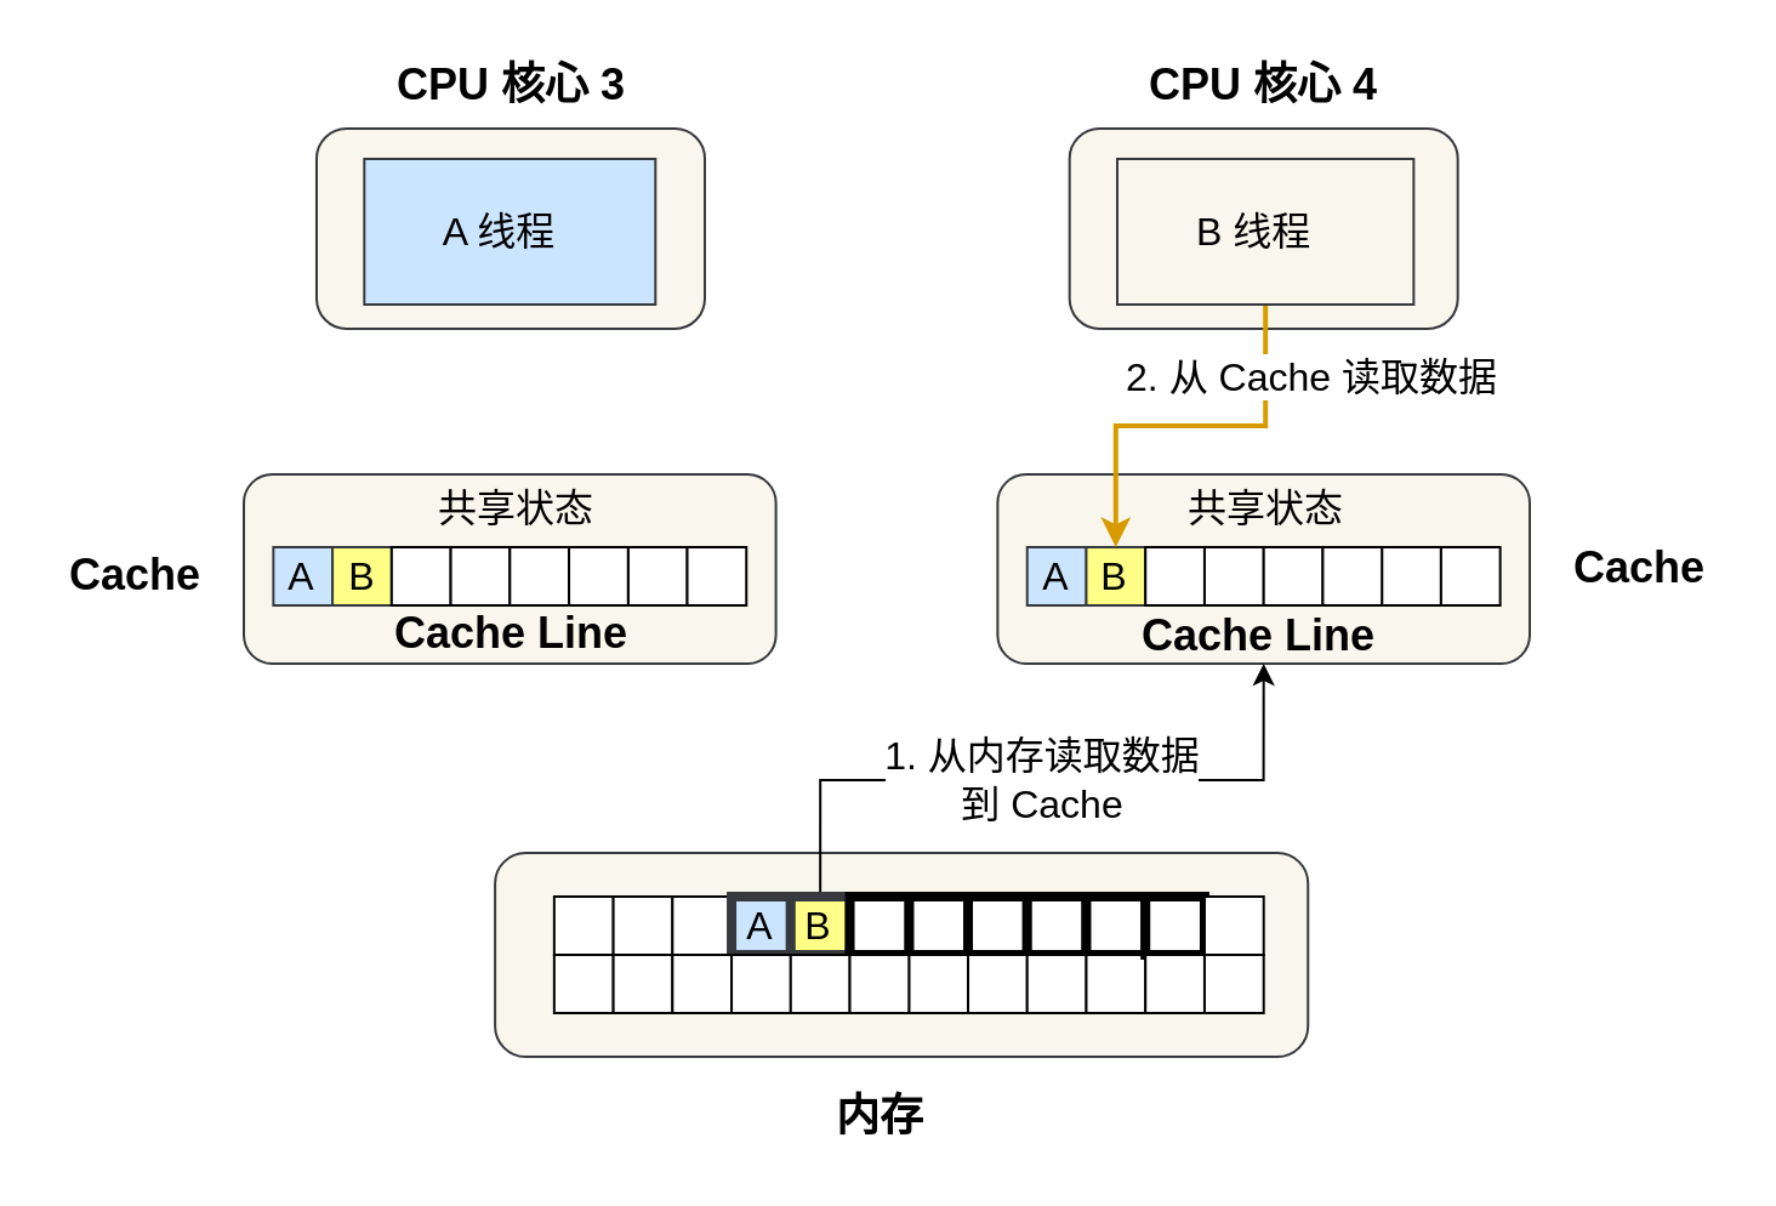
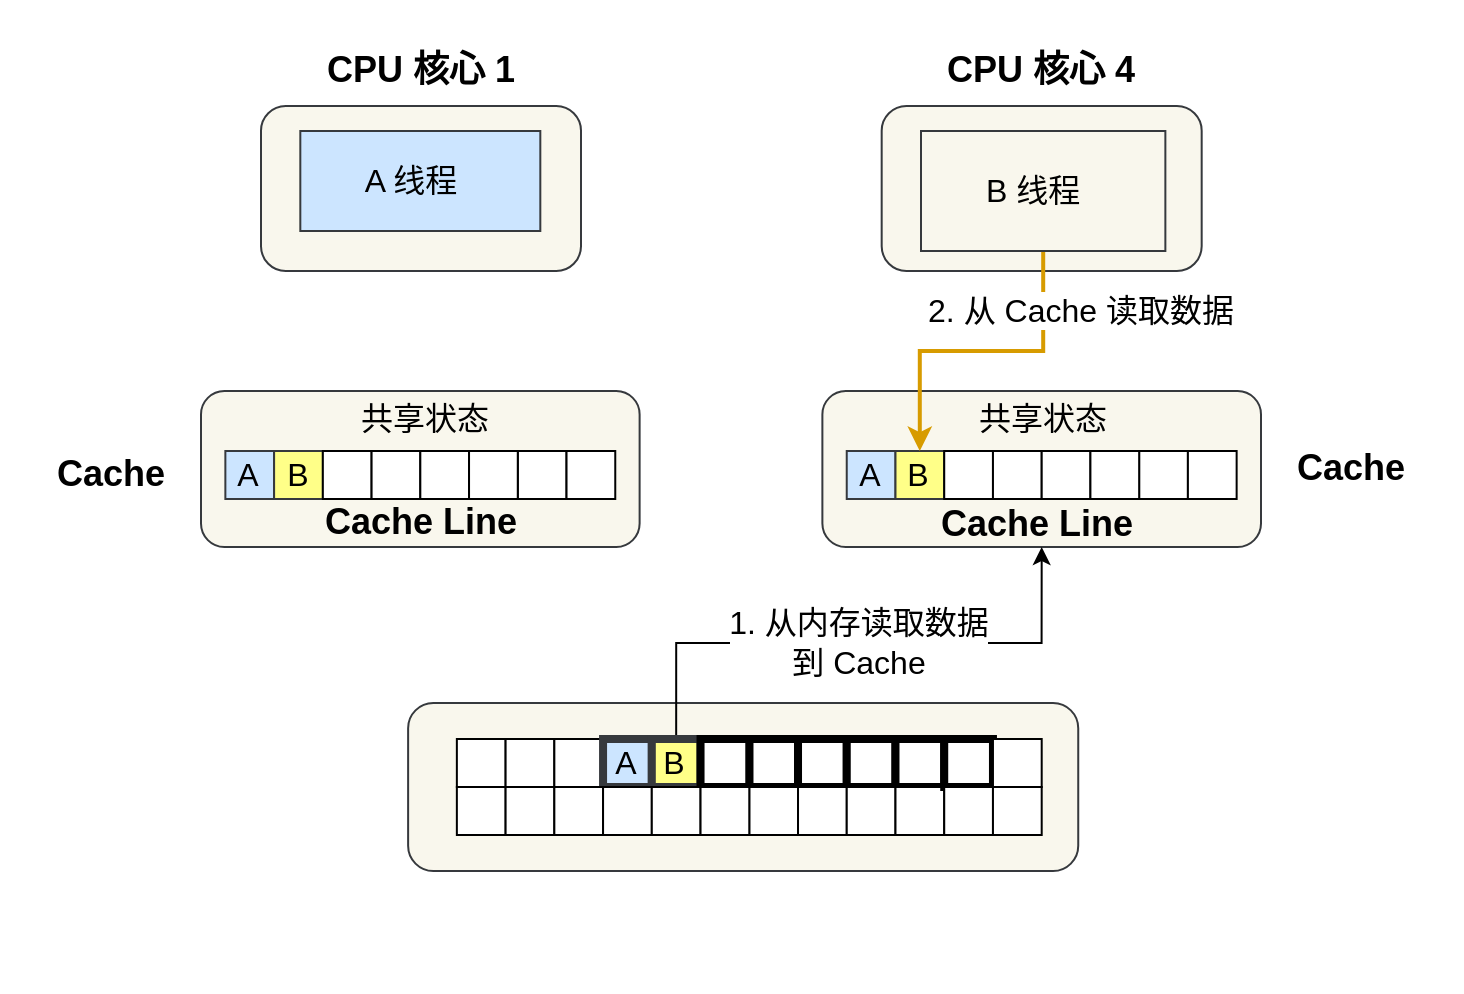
- <mxCell id="48" value="CPU 核心 3" style="text;html=1;align=center;verticalAlign=middle;resizable=0;points=[];autosize=1;fontSize=18;fontStyle=1" vertex="1" parent="1"><mxGeometry x="154.66" y="20" width="110" height="30" as="geometry" /></mxCell>
+ <mxCell id="48" value="CPU 核心 1" style="text;html=1;align=center;verticalAlign=middle;resizable=0;points=[];autosize=1;fontSize=18;fontStyle=1" vertex="1" parent="1"><mxGeometry x="154.66" y="20" width="110" height="30" as="geometry" /></mxCell>
- <mxCell id="3" value="&lt;font style=&quot;font-size: 16px&quot;&gt;A 线程&amp;nbsp;&amp;nbsp;&lt;/font&gt;" style="rounded=0;whiteSpace=wrap;html=1;shadow=0;sketch=0;strokeWidth=1;fillColor=#cce5ff;strokeColor=#36393d;" vertex="1" parent="1"><mxGeometry x="149.66" y="65" width="120" height="60" as="geometry" /></mxCell>
+ <mxCell id="3" value="&lt;font style=&quot;font-size: 16px&quot;&gt;A 线程&amp;nbsp;&amp;nbsp;&lt;/font&gt;" style="rounded=0;whiteSpace=wrap;html=1;shadow=0;sketch=0;strokeWidth=1;fillColor=#cce5ff;strokeColor=#36393d;" vertex="1" parent="1"><mxGeometry x="149.66" y="65" width="120" height="50" as="geometry" /></mxCell>
- <mxCell id="55" value="内存" style="text;html=1;align=center;verticalAlign=middle;resizable=0;points=[];autosize=1;fontSize=18;fontStyle=1" vertex="1" parent="1"><mxGeometry x="336.95" y="445" width="50" height="30" as="geometry" /></mxCell>
